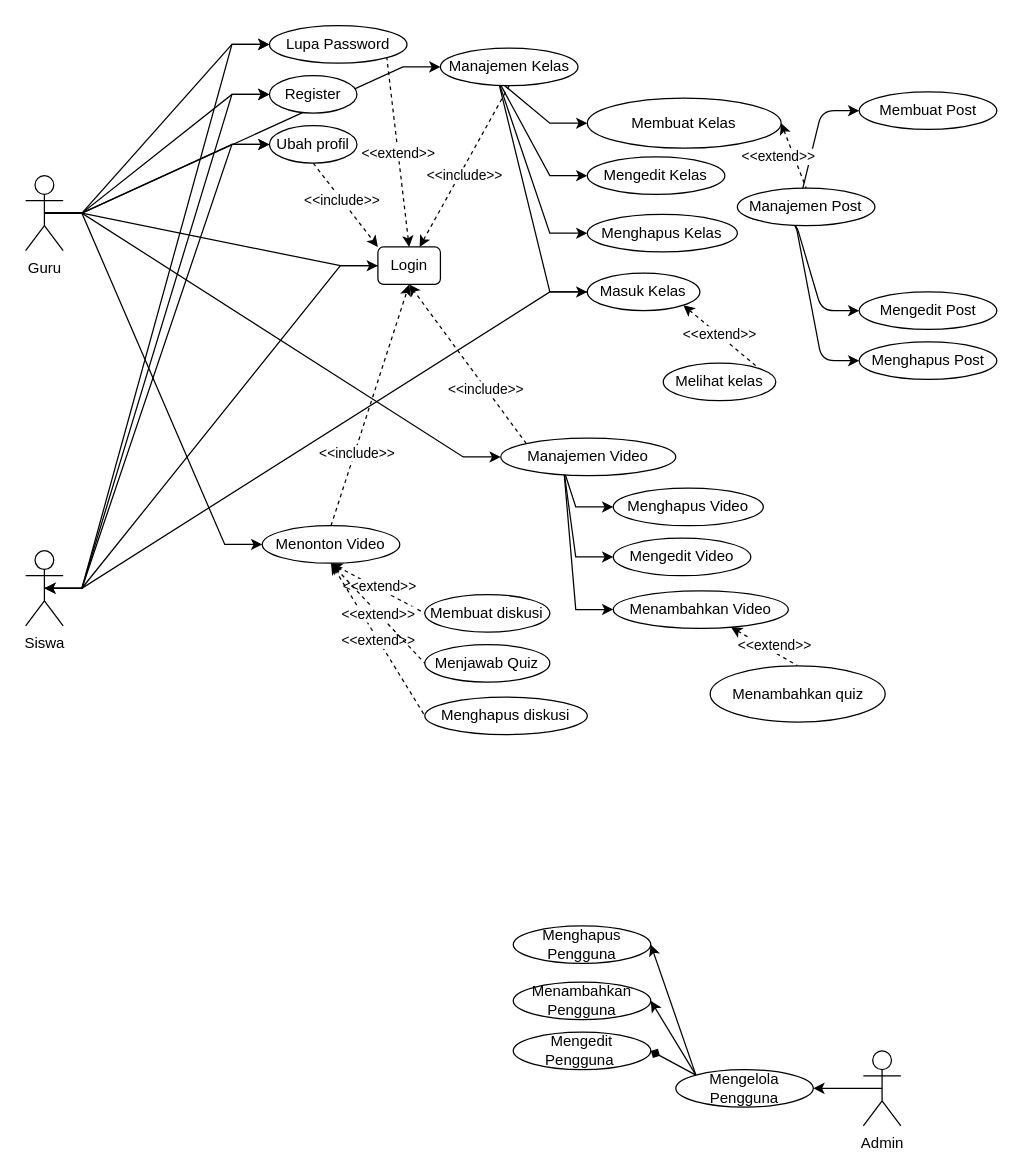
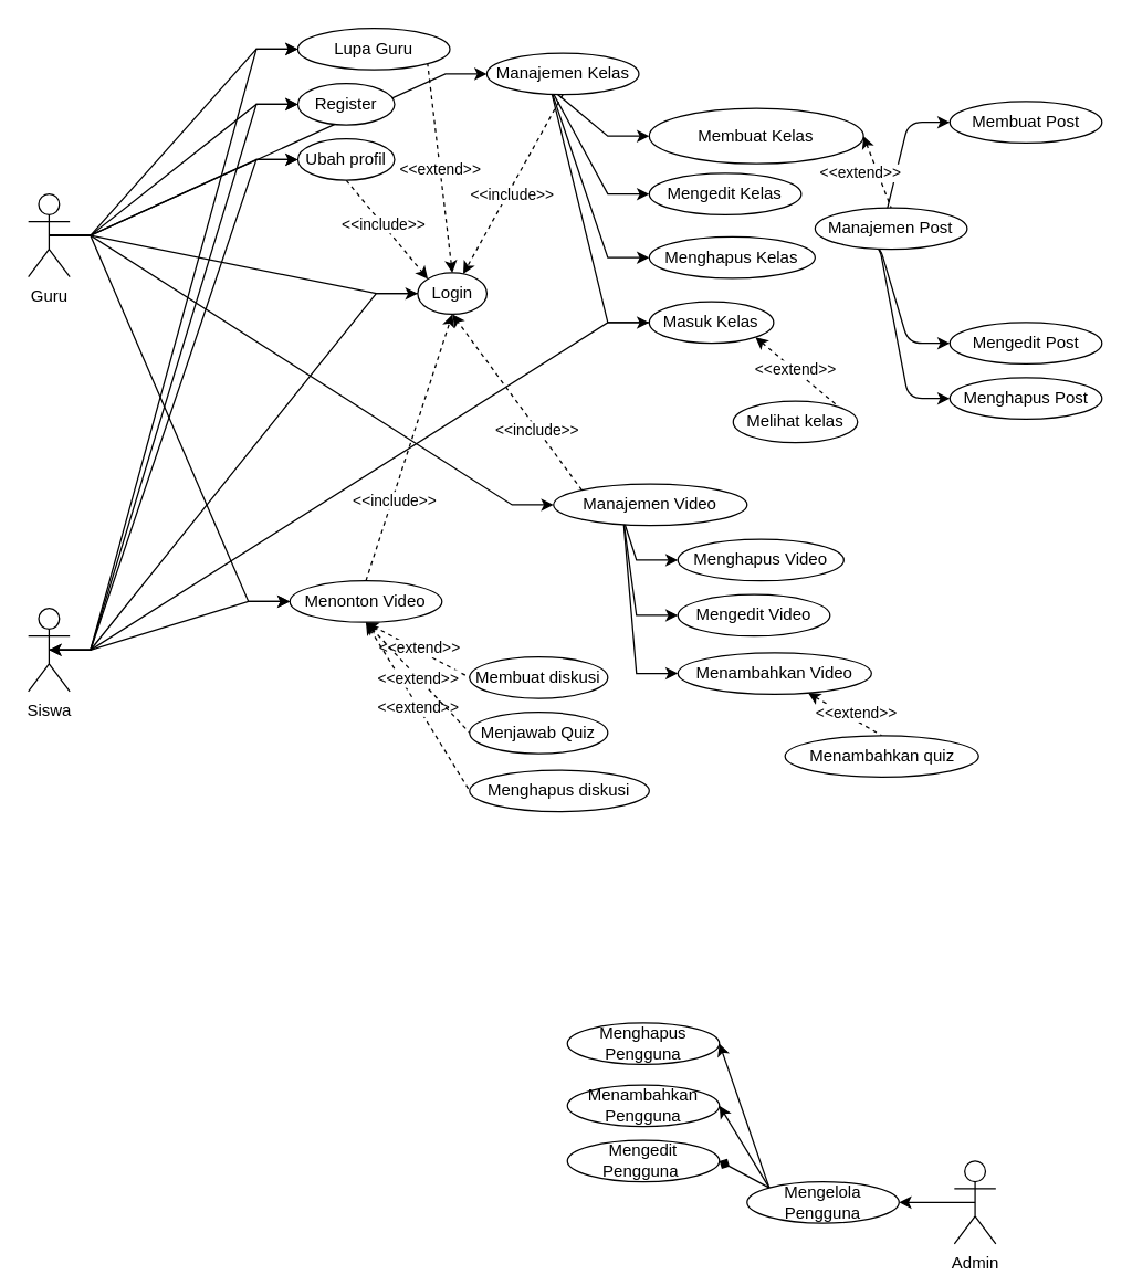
- <mxCell id="33" value="Lupa Password" style="ellipse;whiteSpace=wrap;html=1;" parent="1" vertex="1"><mxGeometry x="215" y="20" width="110" height="30" as="geometry" /></mxCell>
+ <mxCell id="33" value="Lupa Guru" style="ellipse;whiteSpace=wrap;html=1;" parent="1" vertex="1"><mxGeometry x="215" y="20" width="110" height="30" as="geometry" /></mxCell>
- <mxCell id="19" value="Login" style="whiteSpace=wrap;html=1;rounded=1;" parent="1" vertex="1"><mxGeometry x="301.75" y="197" width="50" height="30" as="geometry" /></mxCell>
+ <mxCell id="19" value="Login" style="ellipse;whiteSpace=wrap;html=1;" parent="1" vertex="1"><mxGeometry x="301.75" y="197" width="50" height="30" as="geometry" /></mxCell>
+ <mxCell id="28" style="rounded=0;orthogonalLoop=1;jettySize=auto;html=1;exitX=0.5;exitY=0.5;exitDx=0;exitDy=0;exitPerimeter=0;entryX=0;entryY=0.5;entryDx=0;entryDy=0;edgeStyle=entityRelationEdgeStyle;" parent="1" source="30" target="38" edge="1"><mxGeometry relative="1" as="geometry" /></mxCell>
- <mxCell id="50" value="Menambahkan quiz" style="ellipse;whiteSpace=wrap;html=1;" parent="1" vertex="1"><mxGeometry x="567.5" y="532" width="140" height="45" as="geometry" /></mxCell>
+ <mxCell id="50" value="Menambahkan quiz" style="ellipse;whiteSpace=wrap;html=1;" parent="1" vertex="1"><mxGeometry x="567.5" y="532" width="140" height="30" as="geometry" /></mxCell>
